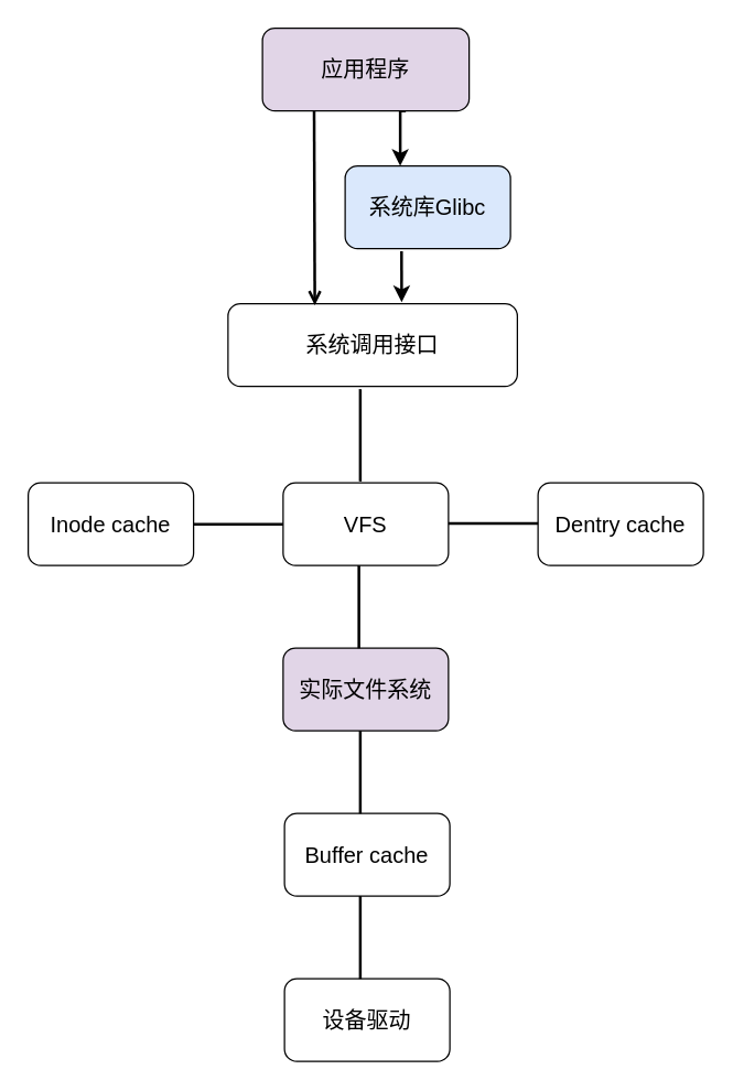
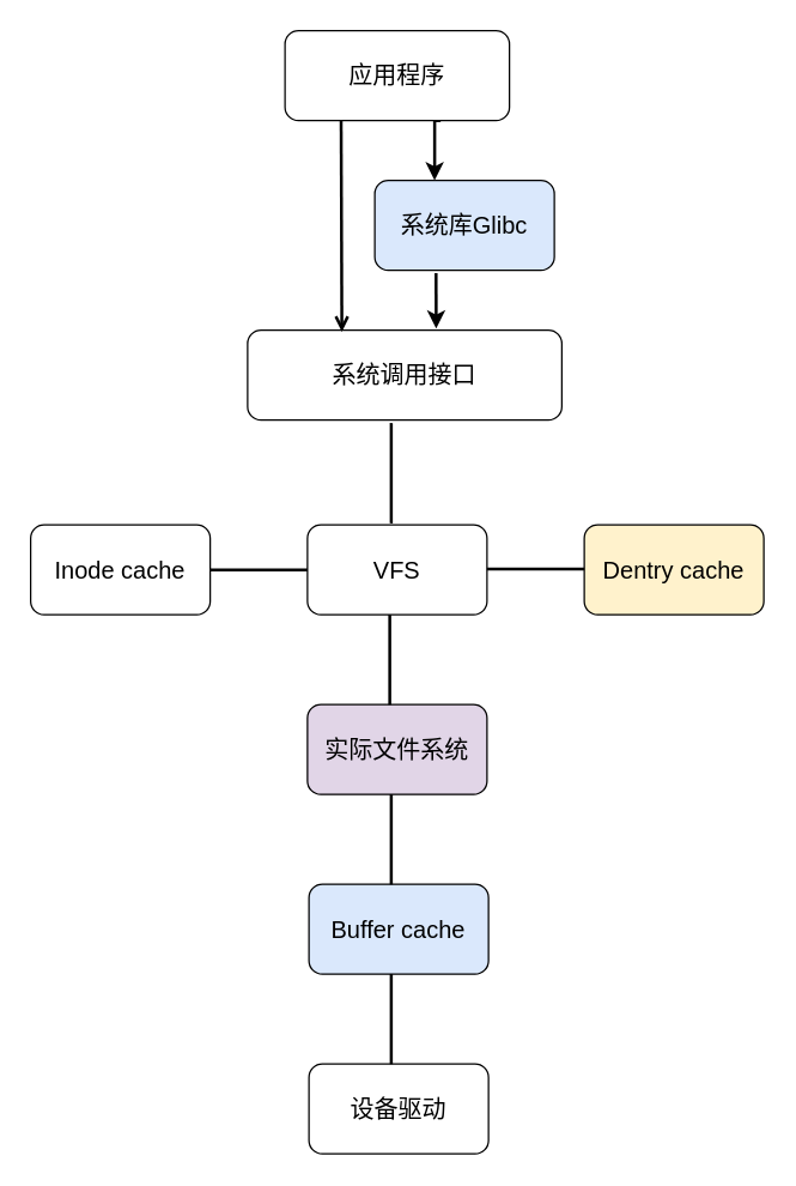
- <mxCell id="3" value="&lt;font style=&quot;font-size: 16px&quot;&gt;应用程序&lt;/font&gt;" style="rounded=1;whiteSpace=wrap;html=1;fillColor=#e1d5e7;" vertex="1" parent="1"><mxGeometry x="190" y="20" width="150" height="60" as="geometry" /></mxCell>
+ <mxCell id="3" value="&lt;font style=&quot;font-size: 16px&quot;&gt;应用程序&lt;/font&gt;" style="rounded=1;whiteSpace=wrap;html=1;" vertex="1" parent="1"><mxGeometry x="190" y="20" width="150" height="60" as="geometry" /></mxCell>
- <mxCell id="12" value="&lt;span style=&quot;font-size: 16px&quot;&gt;Dentry cache&lt;br&gt;&lt;/span&gt;" style="rounded=1;whiteSpace=wrap;html=1;" vertex="1" parent="1"><mxGeometry x="390" y="350" width="120" height="60" as="geometry" /></mxCell>
+ <mxCell id="12" value="&lt;span style=&quot;font-size: 16px&quot;&gt;Dentry cache&lt;br&gt;&lt;/span&gt;" style="rounded=1;whiteSpace=wrap;html=1;fillColor=#fff2cc;" vertex="1" parent="1"><mxGeometry x="390" y="350" width="120" height="60" as="geometry" /></mxCell>
- <mxCell id="17" value="&lt;span style=&quot;font-size: 16px&quot;&gt;Buffer cache&lt;/span&gt;" style="rounded=1;whiteSpace=wrap;html=1;" vertex="1" parent="1"><mxGeometry x="206" y="590" width="120" height="60" as="geometry" /></mxCell>
+ <mxCell id="17" value="&lt;span style=&quot;font-size: 16px&quot;&gt;Buffer cache&lt;/span&gt;" style="rounded=1;whiteSpace=wrap;html=1;fillColor=#dae8fc;" vertex="1" parent="1"><mxGeometry x="206" y="590" width="120" height="60" as="geometry" /></mxCell>
